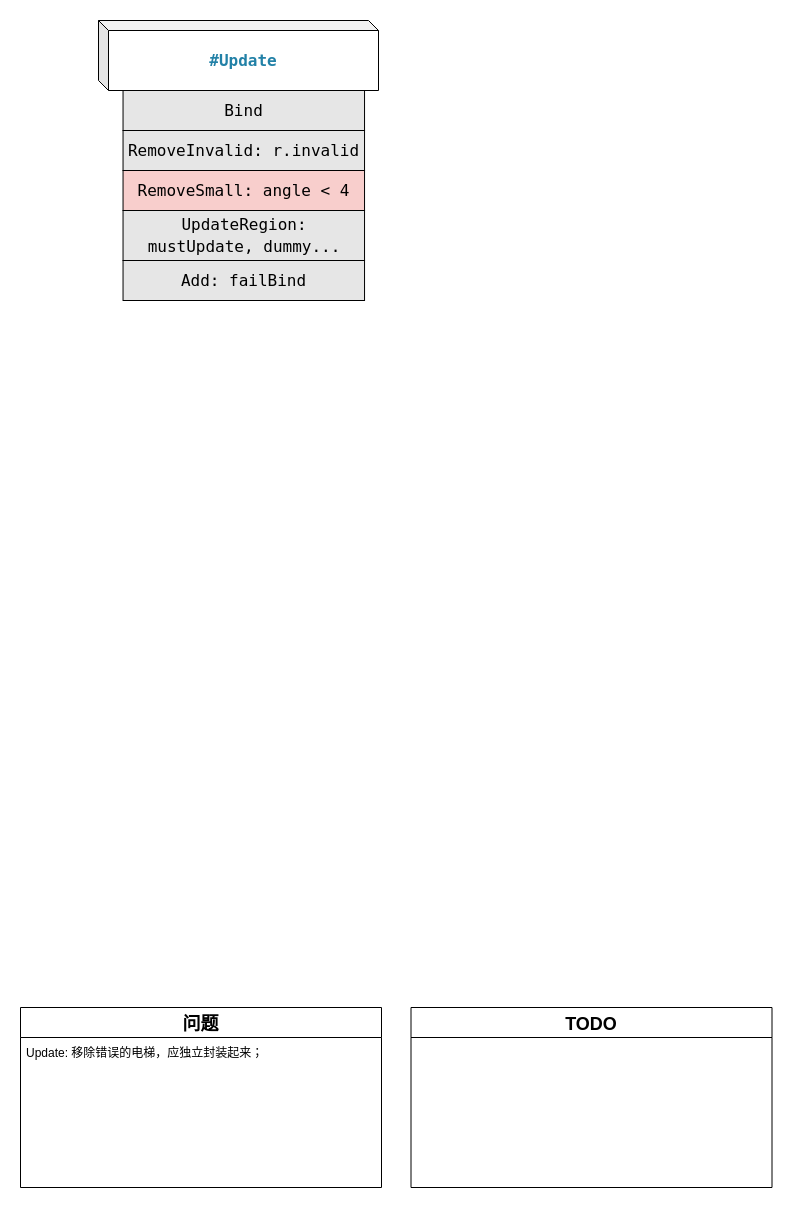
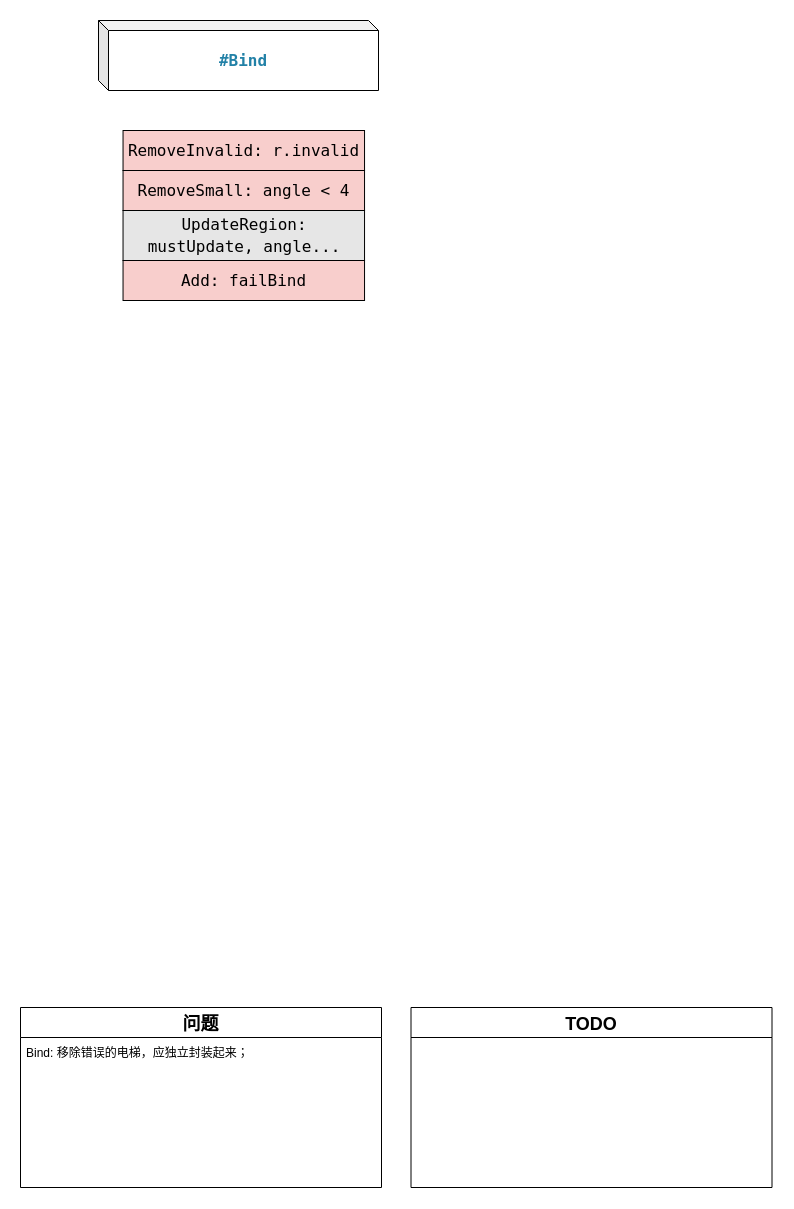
- <mxCell id="15" value="&lt;span style=&quot;font-family: &amp;#34;droid sans mono&amp;#34; , &amp;#34;monospace&amp;#34; , &amp;#34;monospace&amp;#34; , &amp;#34;droid sans fallback&amp;#34; , &amp;#34;droid sans mono&amp;#34; , &amp;#34;monospace&amp;#34; , monospace ; font-size: 16px ; color: rgb(34 , 129 , 167) ; font-weight: bold&quot;&gt;#&lt;/span&gt;&lt;span style=&quot;font-family: &amp;#34;droid sans mono&amp;#34; , &amp;#34;monospace&amp;#34; , &amp;#34;monospace&amp;#34; , &amp;#34;droid sans fallback&amp;#34; , &amp;#34;droid sans mono&amp;#34; , &amp;#34;monospace&amp;#34; , monospace ; font-size: 16px ; color: rgb(34 , 129 , 167) ; font-weight: bold&quot;&gt;Update&lt;/span&gt;" style="shape=cube;whiteSpace=wrap;html=1;boundedLbl=1;backgroundOutline=1;darkOpacity=0.05;darkOpacity2=0.1;labelBackgroundColor=none;size=10;" vertex="1" parent="14"><mxGeometry width="280" height="70" as="geometry" /></mxCell>
+ <mxCell id="15" value="&lt;span style=&quot;font-family: &amp;#34;droid sans mono&amp;#34; , &amp;#34;monospace&amp;#34; , &amp;#34;monospace&amp;#34; , &amp;#34;droid sans fallback&amp;#34; , &amp;#34;droid sans mono&amp;#34; , &amp;#34;monospace&amp;#34; , monospace ; font-size: 16px ; color: rgb(34 , 129 , 167) ; font-weight: bold&quot;&gt;#&lt;/span&gt;&lt;span style=&quot;font-family: &amp;#34;droid sans mono&amp;#34; , &amp;#34;monospace&amp;#34; , &amp;#34;monospace&amp;#34; , &amp;#34;droid sans fallback&amp;#34; , &amp;#34;droid sans mono&amp;#34; , &amp;#34;monospace&amp;#34; , monospace ; font-size: 16px ; color: rgb(34 , 129 , 167) ; font-weight: bold&quot;&gt;Bind&lt;/span&gt;" style="shape=cube;whiteSpace=wrap;html=1;boundedLbl=1;backgroundOutline=1;darkOpacity=0.05;darkOpacity2=0.1;labelBackgroundColor=none;size=10;" vertex="1" parent="14"><mxGeometry width="280" height="70" as="geometry" /></mxCell>
- <mxCell id="20" value="&lt;div style=&quot;font-family: &amp;quot;droid sans mono&amp;quot; , &amp;quot;monospace&amp;quot; , &amp;quot;monospace&amp;quot; , &amp;quot;droid sans fallback&amp;quot; , &amp;quot;droid sans mono&amp;quot; , &amp;quot;monospace&amp;quot; , monospace ; font-size: 16px ; line-height: 22px&quot;&gt;&lt;div style=&quot;font-family: &amp;quot;droid sans mono&amp;quot;, &amp;quot;monospace&amp;quot;, &amp;quot;monospace&amp;quot;, &amp;quot;droid sans fallback&amp;quot;, &amp;quot;droid sans mono&amp;quot;, &amp;quot;monospace&amp;quot;, monospace; line-height: 22px;&quot;&gt;&lt;span style=&quot;&quot;&gt;Bind&lt;/span&gt;&lt;/div&gt;&lt;/div&gt;" style="rounded=0;whiteSpace=wrap;html=1;labelBackgroundColor=none;fillColor=#E6E6E6;fontColor=default;fontStyle=0;" vertex="1" parent="14"><mxGeometry x="24.539" y="70" width="241.499" height="40" as="geometry" /></mxCell>
- <mxCell id="16" value="&lt;div style=&quot;font-family: &amp;#34;droid sans mono&amp;#34; , &amp;#34;monospace&amp;#34; , &amp;#34;monospace&amp;#34; , &amp;#34;droid sans fallback&amp;#34; , &amp;#34;droid sans mono&amp;#34; , &amp;#34;monospace&amp;#34; , monospace ; font-size: 16px ; line-height: 22px&quot;&gt;&lt;span&gt;RemoveInvalid: r.invalid&lt;/span&gt;&lt;/div&gt;" style="rounded=0;whiteSpace=wrap;html=1;labelBackgroundColor=none;fillColor=#E6E6E6;fontColor=default;fontStyle=0;" vertex="1" parent="14"><mxGeometry x="24.539" y="110" width="241.499" height="40" as="geometry" /></mxCell>
+ <mxCell id="16" value="&lt;div style=&quot;font-family: &amp;#34;droid sans mono&amp;#34; , &amp;#34;monospace&amp;#34; , &amp;#34;monospace&amp;#34; , &amp;#34;droid sans fallback&amp;#34; , &amp;#34;droid sans mono&amp;#34; , &amp;#34;monospace&amp;#34; , monospace ; font-size: 16px ; line-height: 22px&quot;&gt;&lt;span&gt;RemoveInvalid: r.invalid&lt;/span&gt;&lt;/div&gt;" style="rounded=0;whiteSpace=wrap;html=1;labelBackgroundColor=none;fillColor=#f8cecc;fontColor=default;fontStyle=0;" vertex="1" parent="14"><mxGeometry x="24.539" y="110" width="241.499" height="40" as="geometry" /></mxCell>
- <mxCell id="18" value="&lt;div style=&quot;font-family: &amp;quot;droid sans mono&amp;quot; , &amp;quot;monospace&amp;quot; , &amp;quot;monospace&amp;quot; , &amp;quot;droid sans fallback&amp;quot; , &amp;quot;droid sans mono&amp;quot; , &amp;quot;monospace&amp;quot; , monospace ; font-size: 16px ; line-height: 22px&quot;&gt;&lt;span style=&quot;font-family: &amp;quot;droid sans mono&amp;quot;, &amp;quot;monospace&amp;quot;, &amp;quot;monospace&amp;quot;, &amp;quot;droid sans fallback&amp;quot;, &amp;quot;droid sans mono&amp;quot;, &amp;quot;monospace&amp;quot;, monospace;&quot;&gt;UpdateRegion&lt;/span&gt;&lt;span&gt;: mustUpdate, dummy...&lt;/span&gt;&lt;/div&gt;" style="rounded=0;whiteSpace=wrap;html=1;labelBackgroundColor=none;fillColor=#E6E6E6;fontColor=default;fontStyle=0;" vertex="1" parent="14"><mxGeometry x="24.54" y="190" width="241.5" height="50" as="geometry" /></mxCell>
+ <mxCell id="18" value="&lt;div style=&quot;font-family: &amp;quot;droid sans mono&amp;quot; , &amp;quot;monospace&amp;quot; , &amp;quot;monospace&amp;quot; , &amp;quot;droid sans fallback&amp;quot; , &amp;quot;droid sans mono&amp;quot; , &amp;quot;monospace&amp;quot; , monospace ; font-size: 16px ; line-height: 22px&quot;&gt;&lt;span style=&quot;font-family: &amp;quot;droid sans mono&amp;quot;, &amp;quot;monospace&amp;quot;, &amp;quot;monospace&amp;quot;, &amp;quot;droid sans fallback&amp;quot;, &amp;quot;droid sans mono&amp;quot;, &amp;quot;monospace&amp;quot;, monospace;&quot;&gt;UpdateRegion&lt;/span&gt;&lt;span&gt;: mustUpdate, angle...&lt;/span&gt;&lt;/div&gt;" style="rounded=0;whiteSpace=wrap;html=1;labelBackgroundColor=none;fillColor=#E6E6E6;fontColor=default;fontStyle=0;" vertex="1" parent="14"><mxGeometry x="24.54" y="190" width="241.5" height="50" as="geometry" /></mxCell>
- <mxCell id="19" value="&lt;div style=&quot;font-family: &amp;#34;droid sans mono&amp;#34; , &amp;#34;monospace&amp;#34; , &amp;#34;monospace&amp;#34; , &amp;#34;droid sans fallback&amp;#34; , &amp;#34;droid sans mono&amp;#34; , &amp;#34;monospace&amp;#34; , monospace ; font-size: 16px ; line-height: 22px&quot;&gt;&lt;span&gt;Add:&amp;nbsp;&lt;/span&gt;&lt;span style=&quot;font-family: &amp;#34;droid sans mono&amp;#34; , &amp;#34;monospace&amp;#34; , &amp;#34;monospace&amp;#34; , &amp;#34;droid sans fallback&amp;#34; , &amp;#34;droid sans mono&amp;#34; , &amp;#34;monospace&amp;#34; , monospace&quot;&gt;failBind&lt;/span&gt;&lt;/div&gt;" style="rounded=0;whiteSpace=wrap;html=1;labelBackgroundColor=none;fillColor=#E6E6E6;fontColor=default;fontStyle=0;" vertex="1" parent="14"><mxGeometry x="24.539" y="240" width="241.499" height="40" as="geometry" /></mxCell>
+ <mxCell id="19" value="&lt;div style=&quot;font-family: &amp;#34;droid sans mono&amp;#34; , &amp;#34;monospace&amp;#34; , &amp;#34;monospace&amp;#34; , &amp;#34;droid sans fallback&amp;#34; , &amp;#34;droid sans mono&amp;#34; , &amp;#34;monospace&amp;#34; , monospace ; font-size: 16px ; line-height: 22px&quot;&gt;&lt;span&gt;Add:&amp;nbsp;&lt;/span&gt;&lt;span style=&quot;font-family: &amp;#34;droid sans mono&amp;#34; , &amp;#34;monospace&amp;#34; , &amp;#34;monospace&amp;#34; , &amp;#34;droid sans fallback&amp;#34; , &amp;#34;droid sans mono&amp;#34; , &amp;#34;monospace&amp;#34; , monospace&quot;&gt;failBind&lt;/span&gt;&lt;/div&gt;" style="rounded=0;whiteSpace=wrap;html=1;labelBackgroundColor=none;fillColor=#f8cecc;fontColor=default;fontStyle=0;" vertex="1" parent="14"><mxGeometry x="24.539" y="240" width="241.499" height="40" as="geometry" /></mxCell>
- <mxCell id="3" value="Update: 移除错误的电梯，应独立封装起来；" style="text;strokeColor=none;fillColor=none;align=left;verticalAlign=middle;spacingLeft=4;spacingRight=4;overflow=hidden;points=[[0,0.5],[1,0.5]];portConstraint=eastwest;rotatable=0;labelBackgroundColor=none;fontColor=default;" vertex="1" parent="2"><mxGeometry y="30" width="361" height="30" as="geometry" /></mxCell>
+ <mxCell id="3" value="Bind: 移除错误的电梯，应独立封装起来；" style="text;strokeColor=none;fillColor=none;align=left;verticalAlign=middle;spacingLeft=4;spacingRight=4;overflow=hidden;points=[[0,0.5],[1,0.5]];portConstraint=eastwest;rotatable=0;labelBackgroundColor=none;fontColor=default;" vertex="1" parent="2"><mxGeometry y="30" width="361" height="30" as="geometry" /></mxCell>
